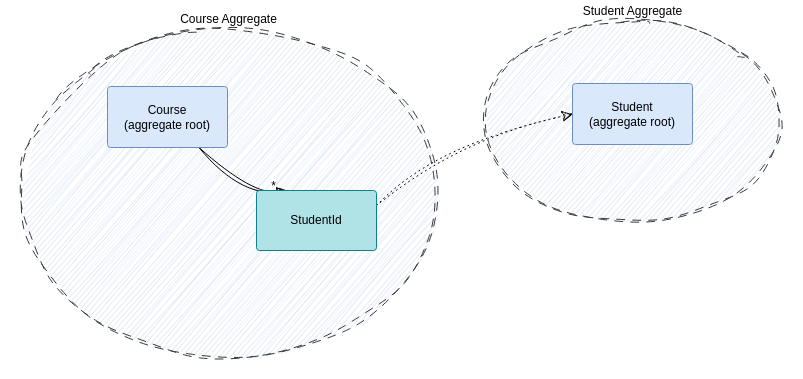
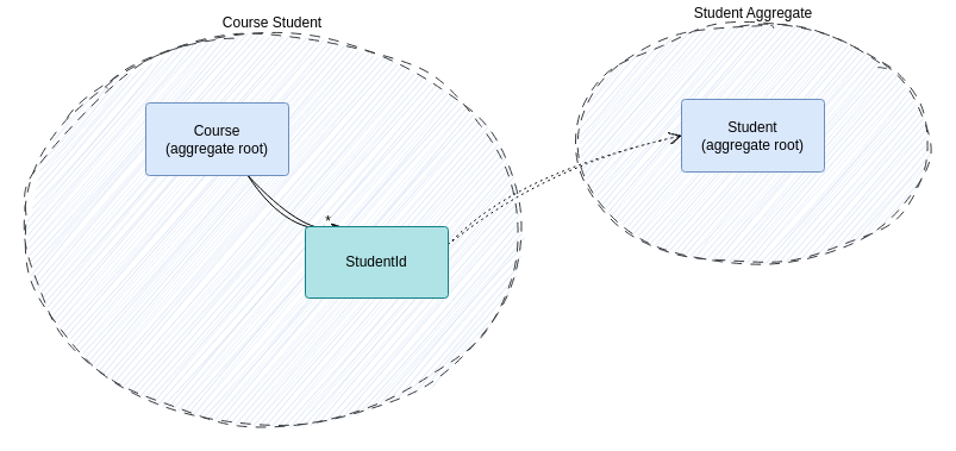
- <mxCell id="2" value="Course Aggregate" style="ellipse;whiteSpace=wrap;html=1;sketch=1;curveFitting=1;jiggle=2;dashed=1;dashPattern=8 8;labelPosition=center;verticalLabelPosition=top;align=center;verticalAlign=bottom;spacing=2;fillColor=#D4E1F5;strokeColor=#36393d;" vertex="1" parent="1"><mxGeometry x="20" y="28" width="417" height="329" as="geometry" /></mxCell>
+ <mxCell id="2" value="Course Student" style="ellipse;whiteSpace=wrap;html=1;sketch=1;curveFitting=1;jiggle=2;dashed=1;dashPattern=8 8;labelPosition=center;verticalLabelPosition=top;align=center;verticalAlign=bottom;spacing=2;fillColor=#D4E1F5;strokeColor=#36393d;" vertex="1" parent="1"><mxGeometry x="20" y="28" width="417" height="329" as="geometry" /></mxCell>
- <mxCell id="5" value="Course&lt;div&gt;(aggregate root)&lt;/div&gt;" style="rounded=1;whiteSpace=wrap;html=1;arcSize=5;fillColor=#dae8fc;strokeColor=#6c8ebf;" vertex="1" parent="1"><mxGeometry x="107" y="86" width="120" height="61" as="geometry" /></mxCell>
+ <mxCell id="5" value="Course&lt;div&gt;(aggregate root)&lt;/div&gt;" style="rounded=1;whiteSpace=wrap;html=1;arcSize=5;fillColor=#dae8fc;strokeColor=#6c8ebf;" vertex="1" parent="1"><mxGeometry x="122" y="86" width="120" height="61" as="geometry" /></mxCell>
- <mxCell id="6" style="edgeStyle=none;curved=1;rounded=0;orthogonalLoop=1;jettySize=auto;html=1;exitX=1;exitY=0.25;exitDx=0;exitDy=0;entryX=0;entryY=0.5;entryDx=0;entryDy=0;fontSize=12;startSize=8;endSize=8;sketch=1;curveFitting=1;jiggle=2;dashed=1;dashPattern=1 4;" edge="1" parent="1" source="7" target="9"><mxGeometry relative="1" as="geometry"><Array as="points"><mxPoint x="446" y="141" /></Array></mxGeometry></mxCell>
+ <mxCell id="6" style="edgeStyle=none;curved=1;rounded=0;orthogonalLoop=1;jettySize=auto;html=1;exitX=1;exitY=0.25;exitDx=0;exitDy=0;entryX=0;entryY=0.5;entryDx=0;entryDy=0;fontSize=12;startSize=8;endSize=8;sketch=1;curveFitting=1;jiggle=2;dashed=1;dashPattern=1 4;endArrow=open;" edge="1" parent="1" source="7" target="9"><mxGeometry relative="1" as="geometry"><Array as="points"><mxPoint x="446" y="141" /></Array></mxGeometry></mxCell>
